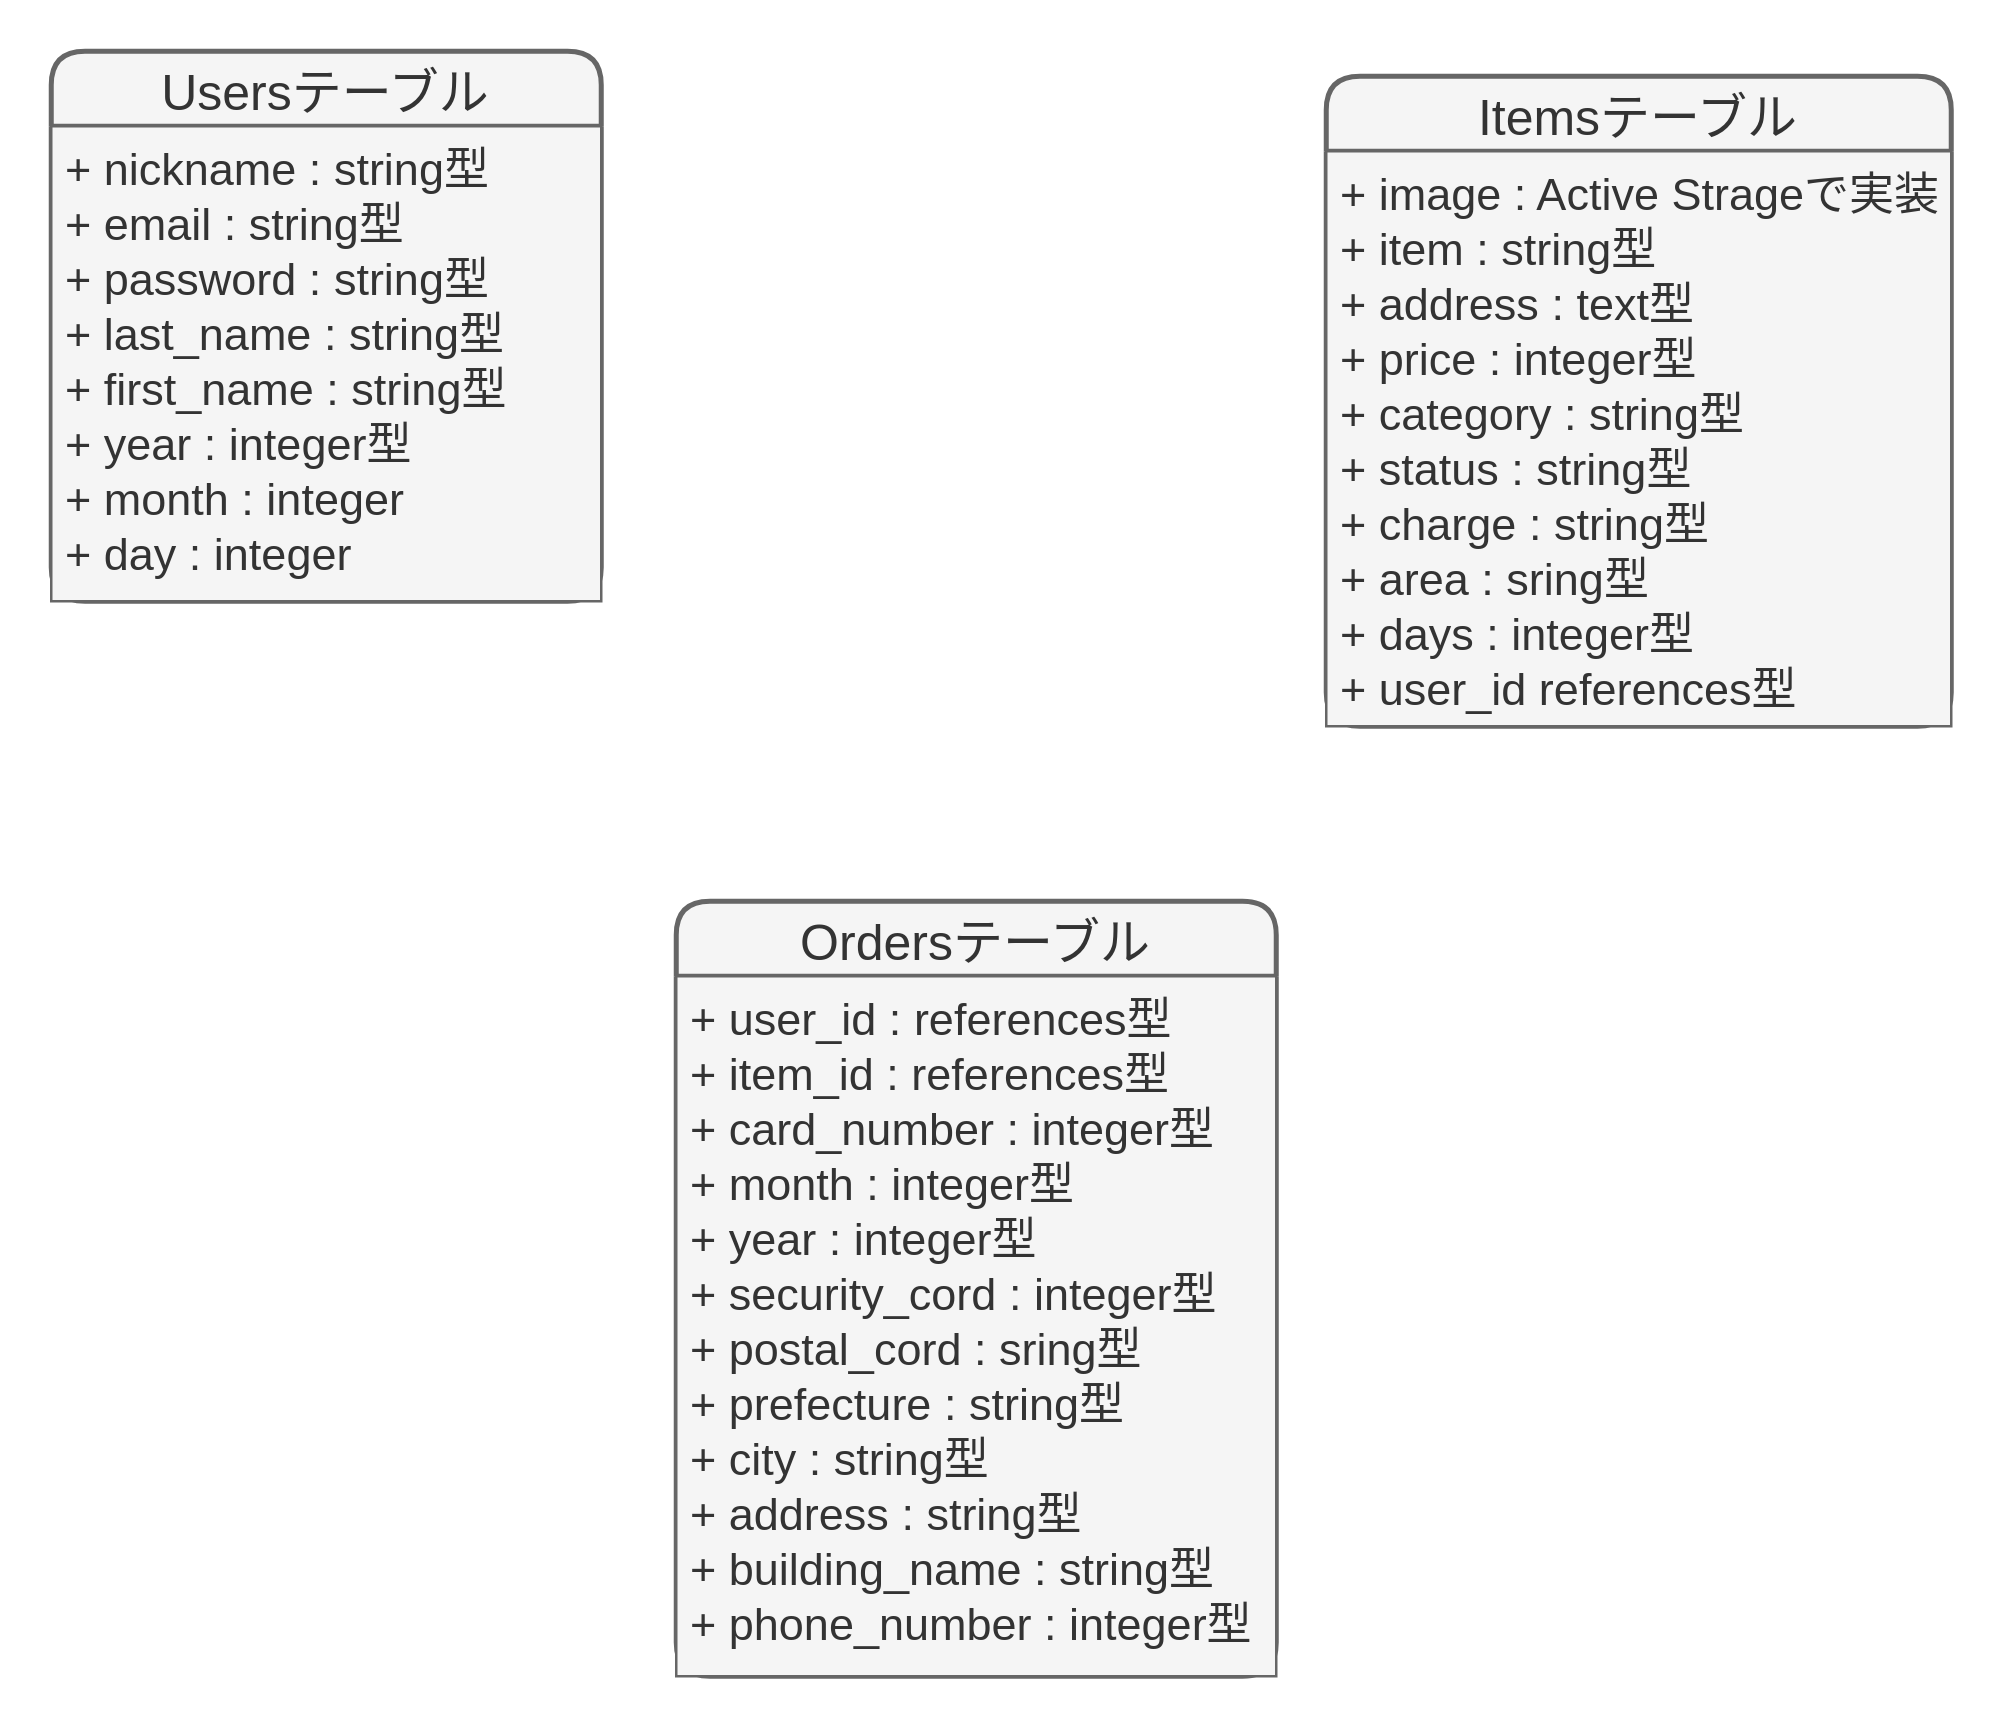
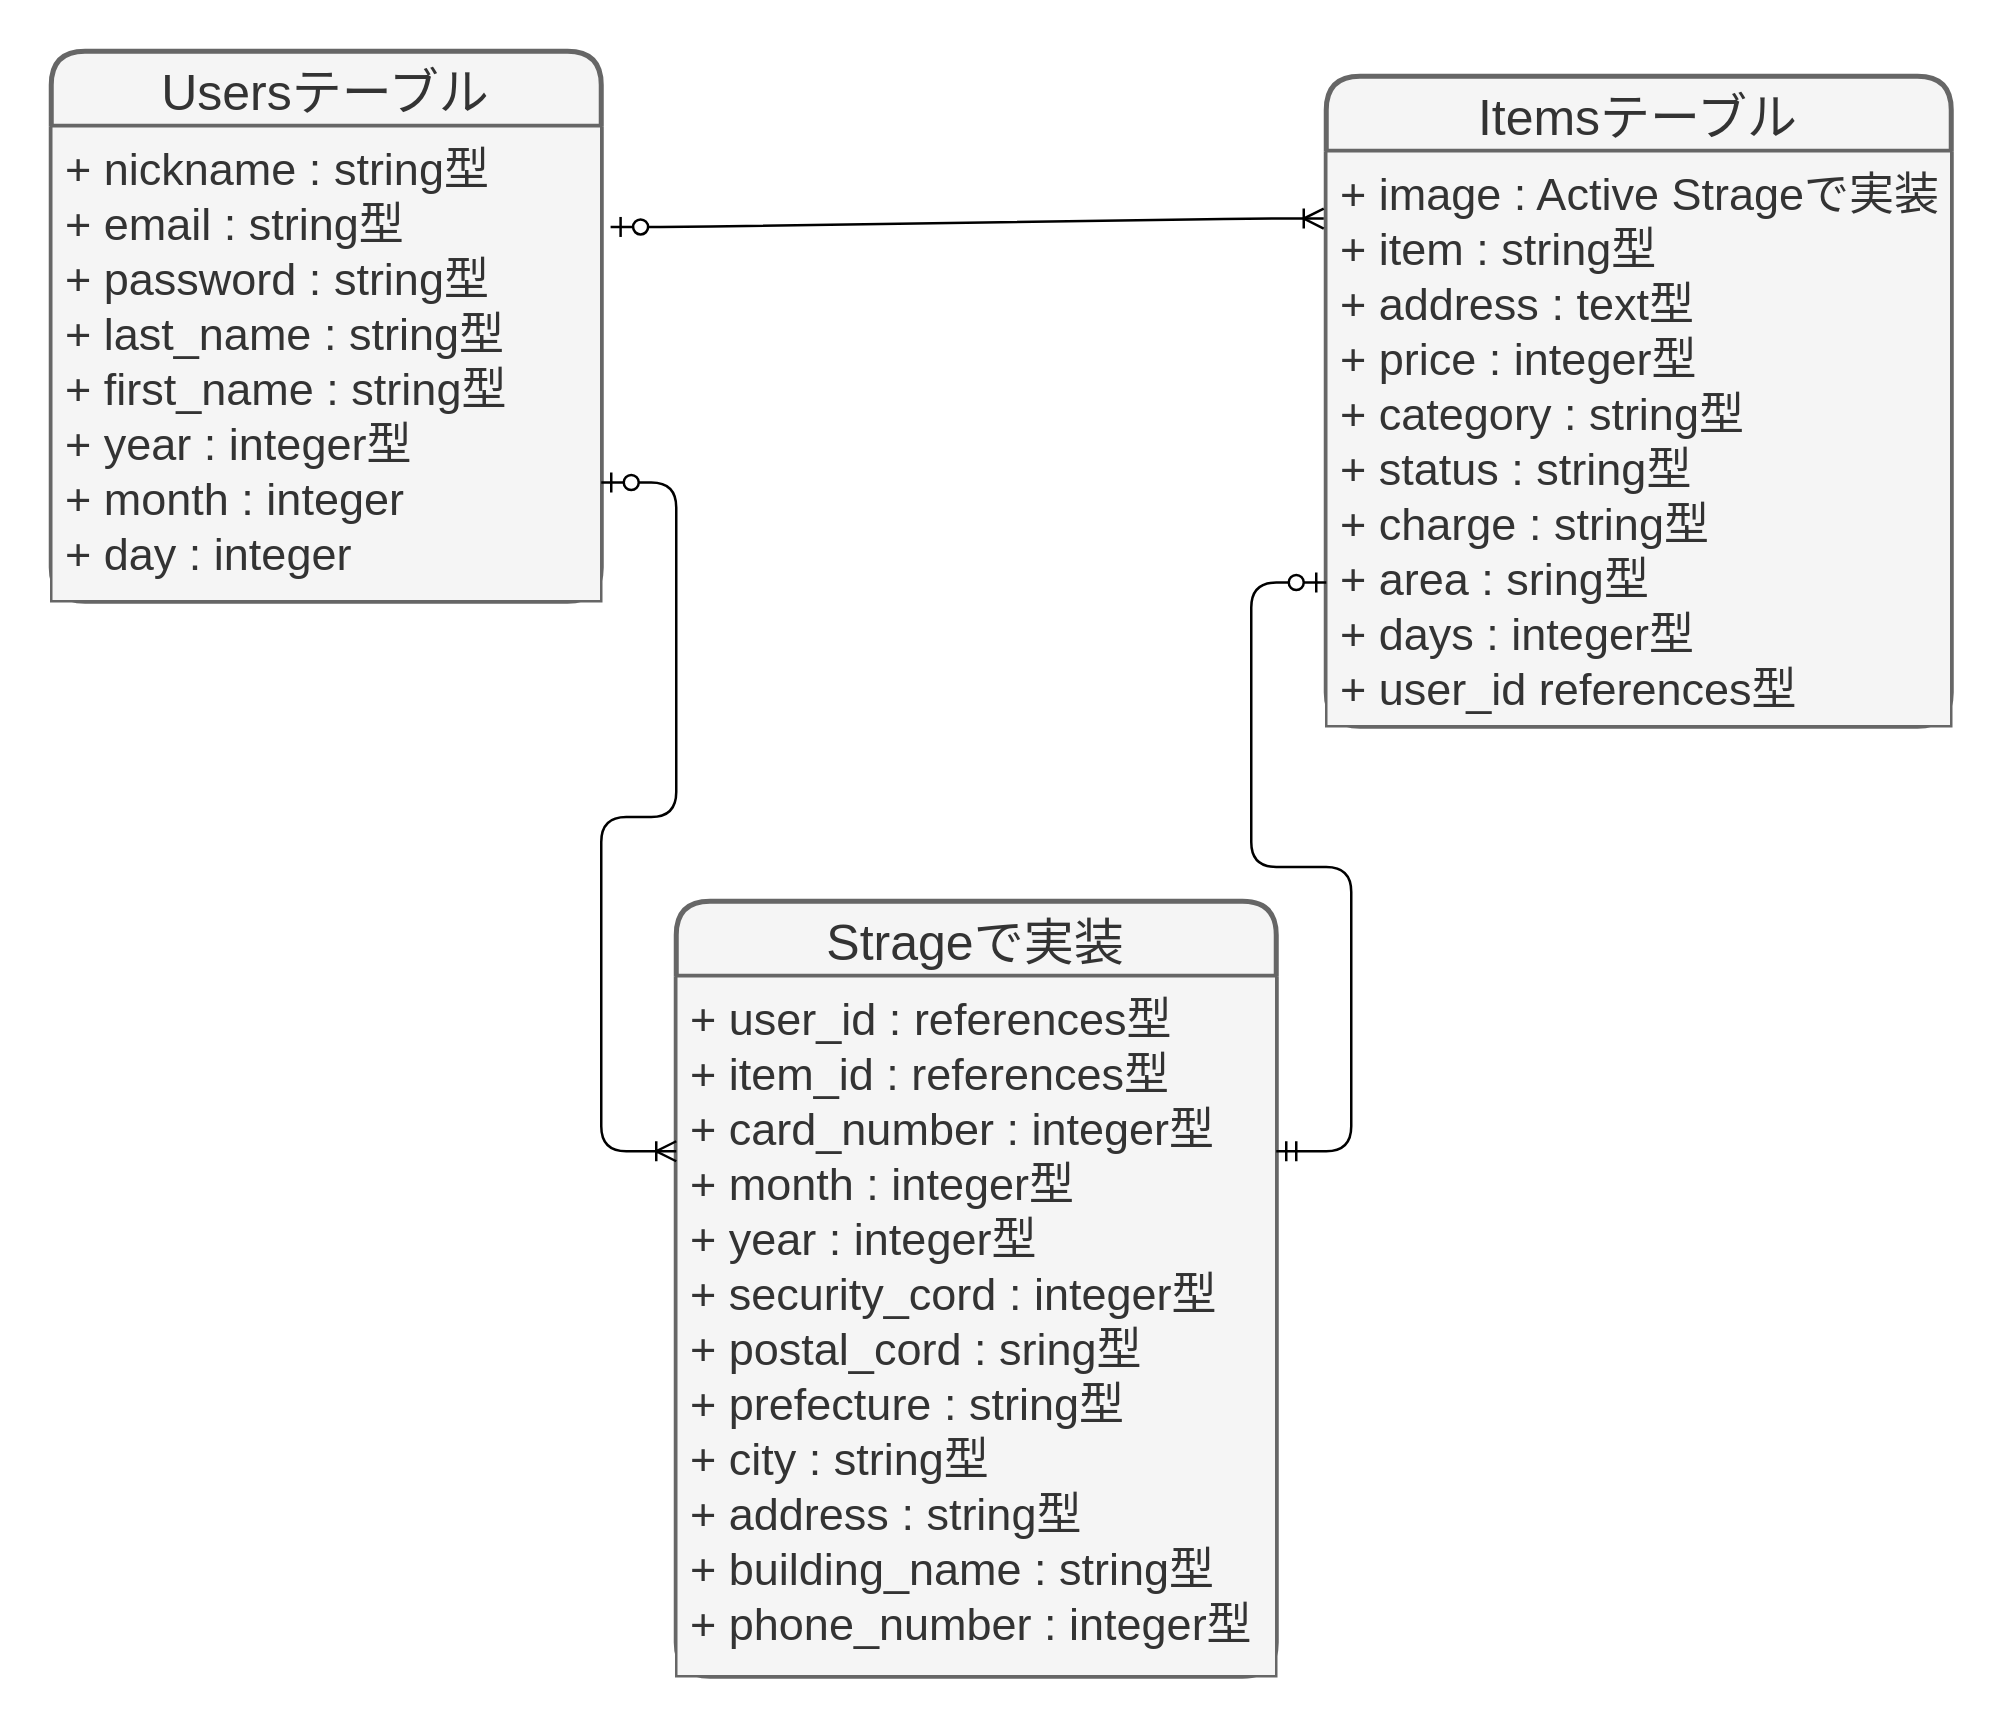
+ <mxCell id="8" value="" style="edgeStyle=entityRelationEdgeStyle;fontSize=12;html=1;endArrow=ERoneToMany;startArrow=ERzeroToOne;entryX=-0.004;entryY=0.117;entryDx=0;entryDy=0;entryPerimeter=0;exitX=1.017;exitY=0.212;exitDx=0;exitDy=0;exitPerimeter=0;" edge="1" parent="1" source="3" target="5"><mxGeometry width="100" height="100" relative="1" as="geometry"><mxPoint x="310" y="250" as="sourcePoint" /><mxPoint x="440" y="150" as="targetPoint" /></mxGeometry></mxCell>
+ <mxCell id="9" value="" style="edgeStyle=entityRelationEdgeStyle;fontSize=12;html=1;endArrow=ERoneToMany;startArrow=ERzeroToOne;exitX=1;exitY=0.75;exitDx=0;exitDy=0;entryX=0;entryY=0.25;entryDx=0;entryDy=0;" edge="1" parent="1" source="3" target="7"><mxGeometry width="100" height="100" relative="1" as="geometry"><mxPoint x="390" y="290" as="sourcePoint" /><mxPoint x="290" y="390" as="targetPoint" /></mxGeometry></mxCell>
+ <mxCell id="10" value="" style="edgeStyle=entityRelationEdgeStyle;fontSize=12;html=1;endArrow=ERzeroToOne;startArrow=ERmandOne;entryX=0;entryY=0.75;entryDx=0;entryDy=0;exitX=1;exitY=0.25;exitDx=0;exitDy=0;" edge="1" parent="1" source="7" target="5"><mxGeometry width="100" height="100" relative="1" as="geometry"><mxPoint x="374" y="310" as="sourcePoint" /><mxPoint x="474" y="210" as="targetPoint" /></mxGeometry></mxCell>
- <mxCell id="6" value="Ordersテーブル" style="swimlane;childLayout=stackLayout;horizontal=1;startSize=30;horizontalStack=0;rounded=1;fontSize=20;fontStyle=0;strokeWidth=2;resizeParent=0;resizeLast=1;shadow=0;dashed=0;align=center;fillColor=#f5f5f5;strokeColor=#666666;fontColor=#333333;" vertex="1" parent="1"><mxGeometry x="270" y="360" width="240" height="310" as="geometry" /></mxCell>
+ <mxCell id="6" value="Strageで実装" style="swimlane;childLayout=stackLayout;horizontal=1;startSize=30;horizontalStack=0;rounded=1;fontSize=20;fontStyle=0;strokeWidth=2;resizeParent=0;resizeLast=1;shadow=0;dashed=0;align=center;fillColor=#f5f5f5;strokeColor=#666666;fontColor=#333333;" vertex="1" parent="1"><mxGeometry x="270" y="360" width="240" height="310" as="geometry" /></mxCell>
